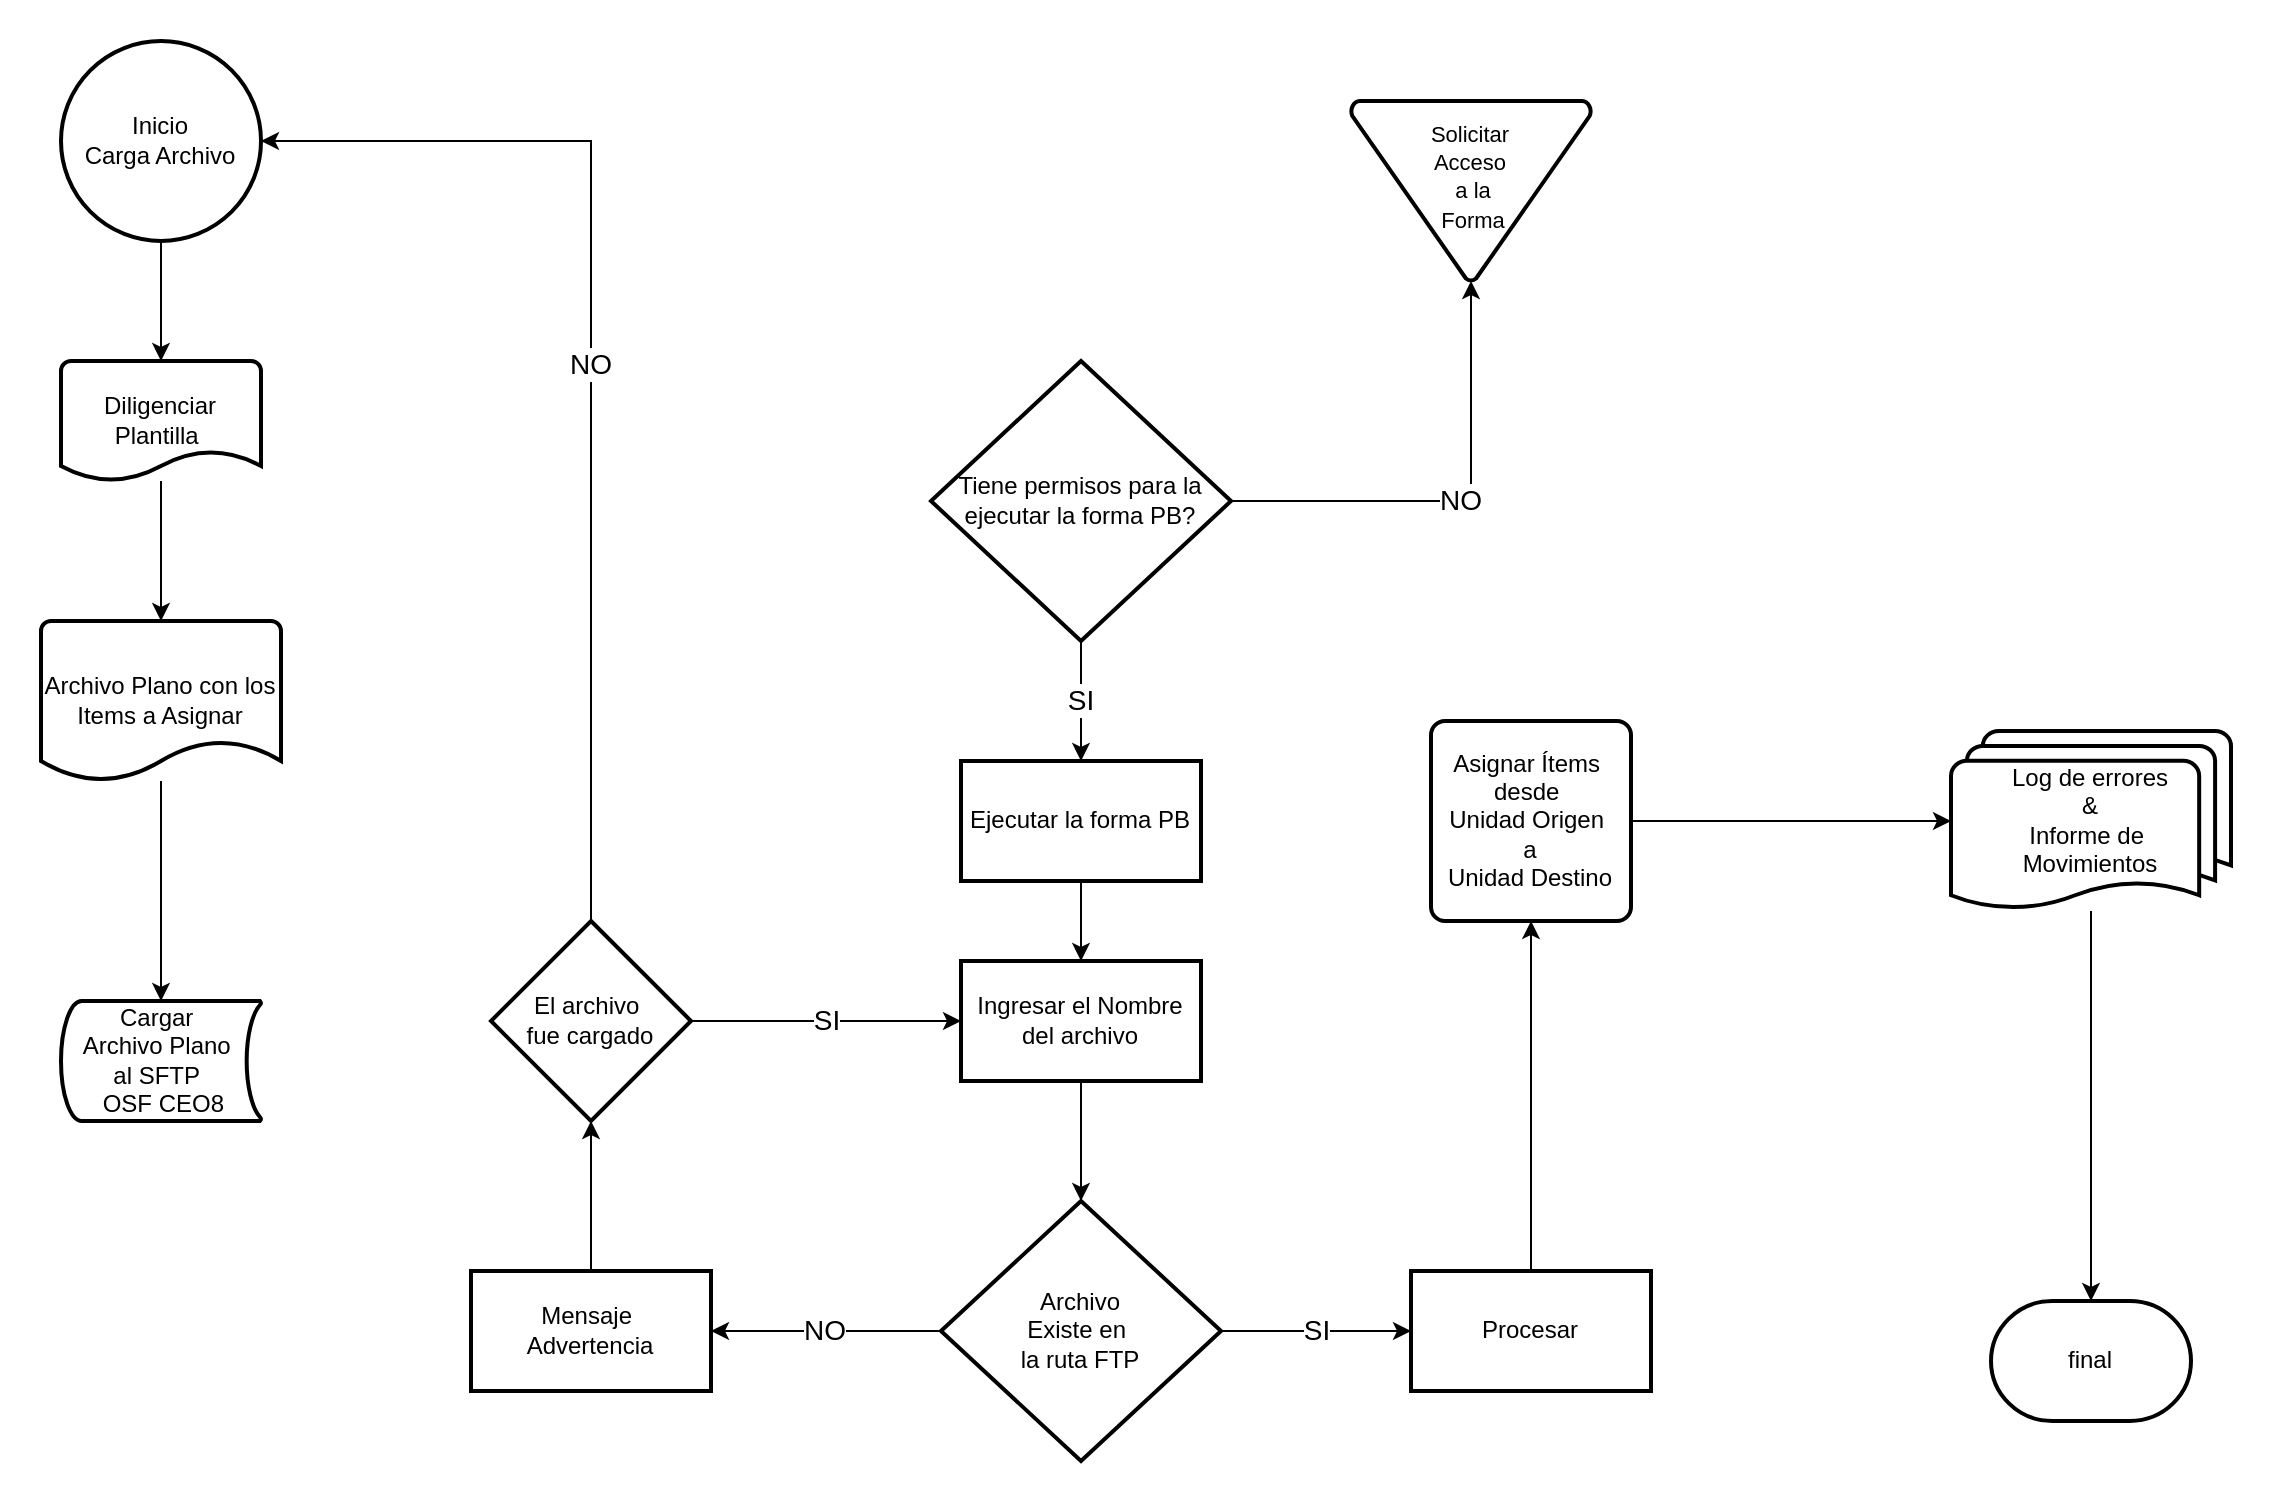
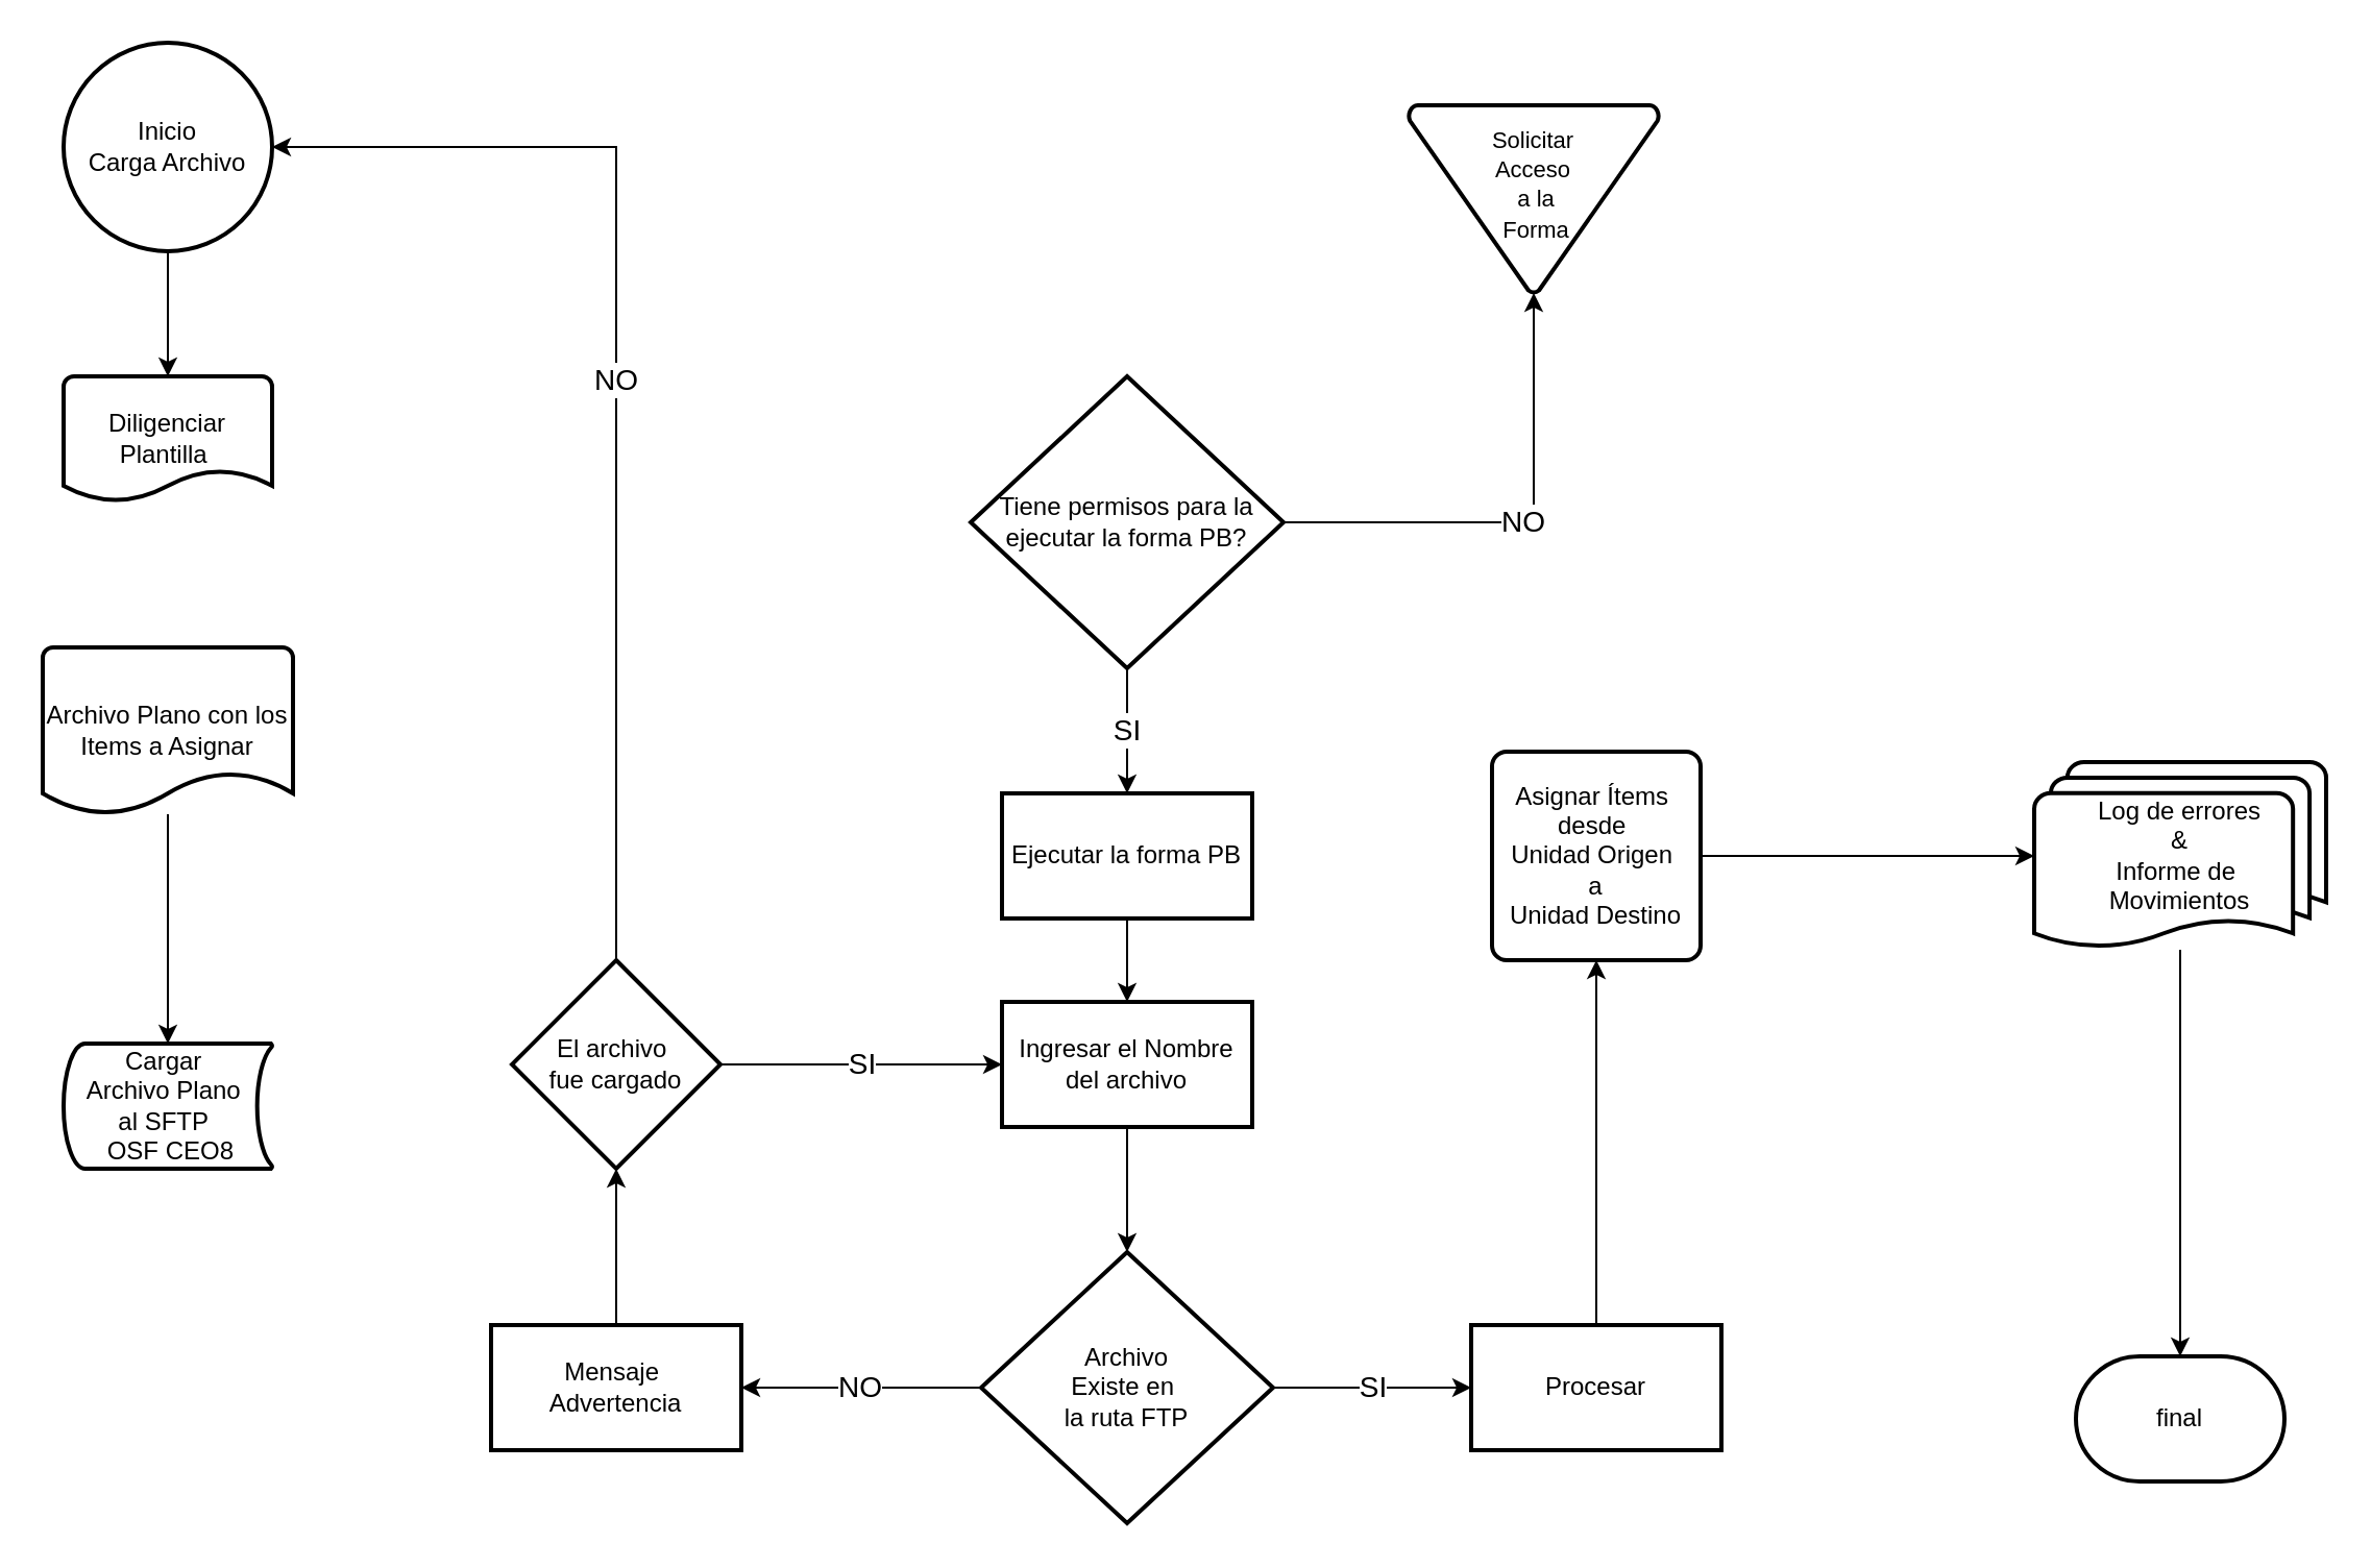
- <mxCell id="31" style="edgeStyle=orthogonalEdgeStyle;rounded=0;orthogonalLoop=1;jettySize=auto;html=1;entryX=0.5;entryY=0;entryDx=0;entryDy=0;entryPerimeter=0;" edge="1" parent="1" source="30" target="3"><mxGeometry relative="1" as="geometry" /></mxCell>
